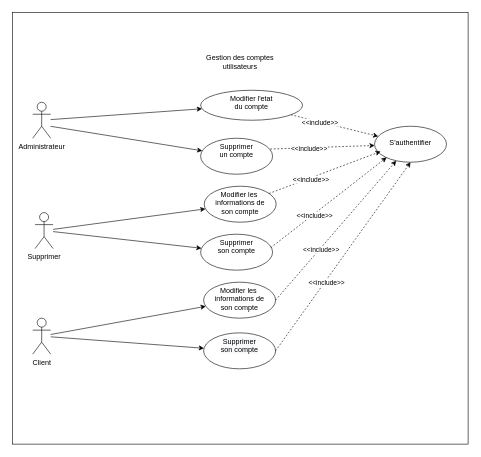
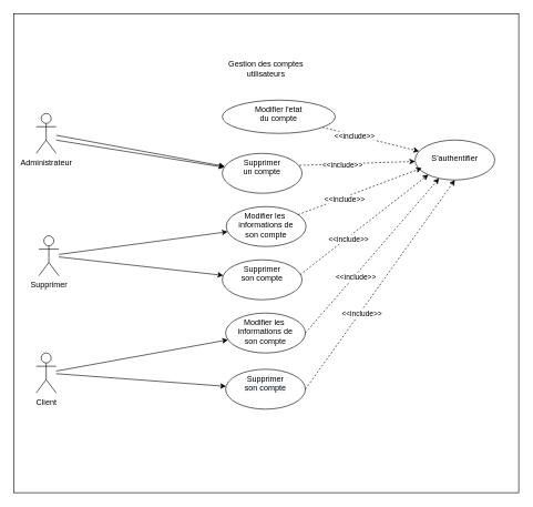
- <mxCell id="3" value="" style="rounded=0;orthogonalLoop=1;jettySize=auto;html=1;" edge="1" parent="1" source="4" target="8"><mxGeometry relative="1" as="geometry" /></mxCell>
+ <mxCell id="3" value="" style="rounded=0;orthogonalLoop=1;jettySize=auto;html=1;" edge="1" parent="1" source="4" target="14"><mxGeometry relative="1" as="geometry" /></mxCell>
